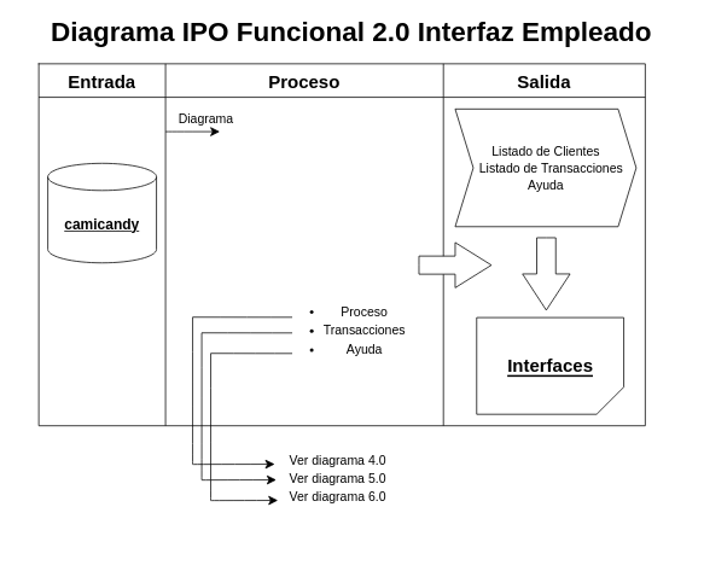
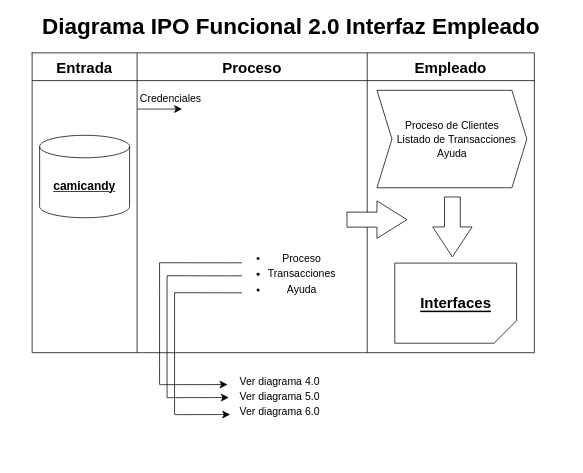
- <mxCell id="6" value="Salida" style="shape=partialRectangle;html=1;whiteSpace=wrap;connectable=0;strokeColor=inherit;overflow=hidden;fillColor=none;top=0;left=0;bottom=0;right=0;pointerEvents=1;fontSize=20;fontStyle=1" parent="3" vertex="1"><mxGeometry x="447" width="223" height="37" as="geometry"><mxRectangle width="223" height="37" as="alternateBounds" /></mxGeometry></mxCell>
+ <mxCell id="6" value="Empleado" style="shape=partialRectangle;html=1;whiteSpace=wrap;connectable=0;strokeColor=inherit;overflow=hidden;fillColor=none;top=0;left=0;bottom=0;right=0;pointerEvents=1;fontSize=20;fontStyle=1" parent="3" vertex="1"><mxGeometry x="447" width="223" height="37" as="geometry"><mxRectangle width="223" height="37" as="alternateBounds" /></mxGeometry></mxCell>
- <mxCell id="32" value="&lt;span style=&quot;font-size: 14px;&quot;&gt;Diagrama&lt;/span&gt;" style="text;html=1;align=center;verticalAlign=middle;whiteSpace=wrap;rounded=0;fontSize=16;" parent="1" vertex="1"><mxGeometry x="182" y="120" width="90" height="20" as="geometry" /></mxCell>
+ <mxCell id="32" value="&lt;span style=&quot;font-size: 14px;&quot;&gt;Credenciales&lt;/span&gt;" style="text;html=1;align=center;verticalAlign=middle;whiteSpace=wrap;rounded=0;fontSize=16;" parent="1" vertex="1"><mxGeometry x="182" y="120" width="90" height="20" as="geometry" /></mxCell>
- <mxCell id="31" value="&lt;span style=&quot;font-size: 14px; background-color: initial;&quot;&gt;Listado de Clientes&lt;/span&gt;&lt;div&gt;&lt;span style=&quot;font-size: 14px;&quot;&gt;&amp;nbsp; &amp;nbsp;Listado de Transacciones&lt;/span&gt;&lt;/div&gt;&lt;div&gt;&lt;span style=&quot;font-size: 14px;&quot;&gt;Ayuda&lt;/span&gt;&lt;/div&gt;" style="text;html=1;align=center;verticalAlign=middle;whiteSpace=wrap;rounded=0;fontSize=16;" parent="1" vertex="1"><mxGeometry x="502.63" y="145" width="198.75" height="80" as="geometry" /></mxCell>
+ <mxCell id="31" value="&lt;span style=&quot;font-size: 14px; background-color: initial;&quot;&gt;Proceso de Clientes&lt;/span&gt;&lt;div&gt;&lt;span style=&quot;font-size: 14px;&quot;&gt;&amp;nbsp; &amp;nbsp;Listado de Transacciones&lt;/span&gt;&lt;/div&gt;&lt;div&gt;&lt;span style=&quot;font-size: 14px;&quot;&gt;Ayuda&lt;/span&gt;&lt;/div&gt;" style="text;html=1;align=center;verticalAlign=middle;whiteSpace=wrap;rounded=0;fontSize=16;" parent="1" vertex="1"><mxGeometry x="502.63" y="145" width="198.75" height="80" as="geometry" /></mxCell>
